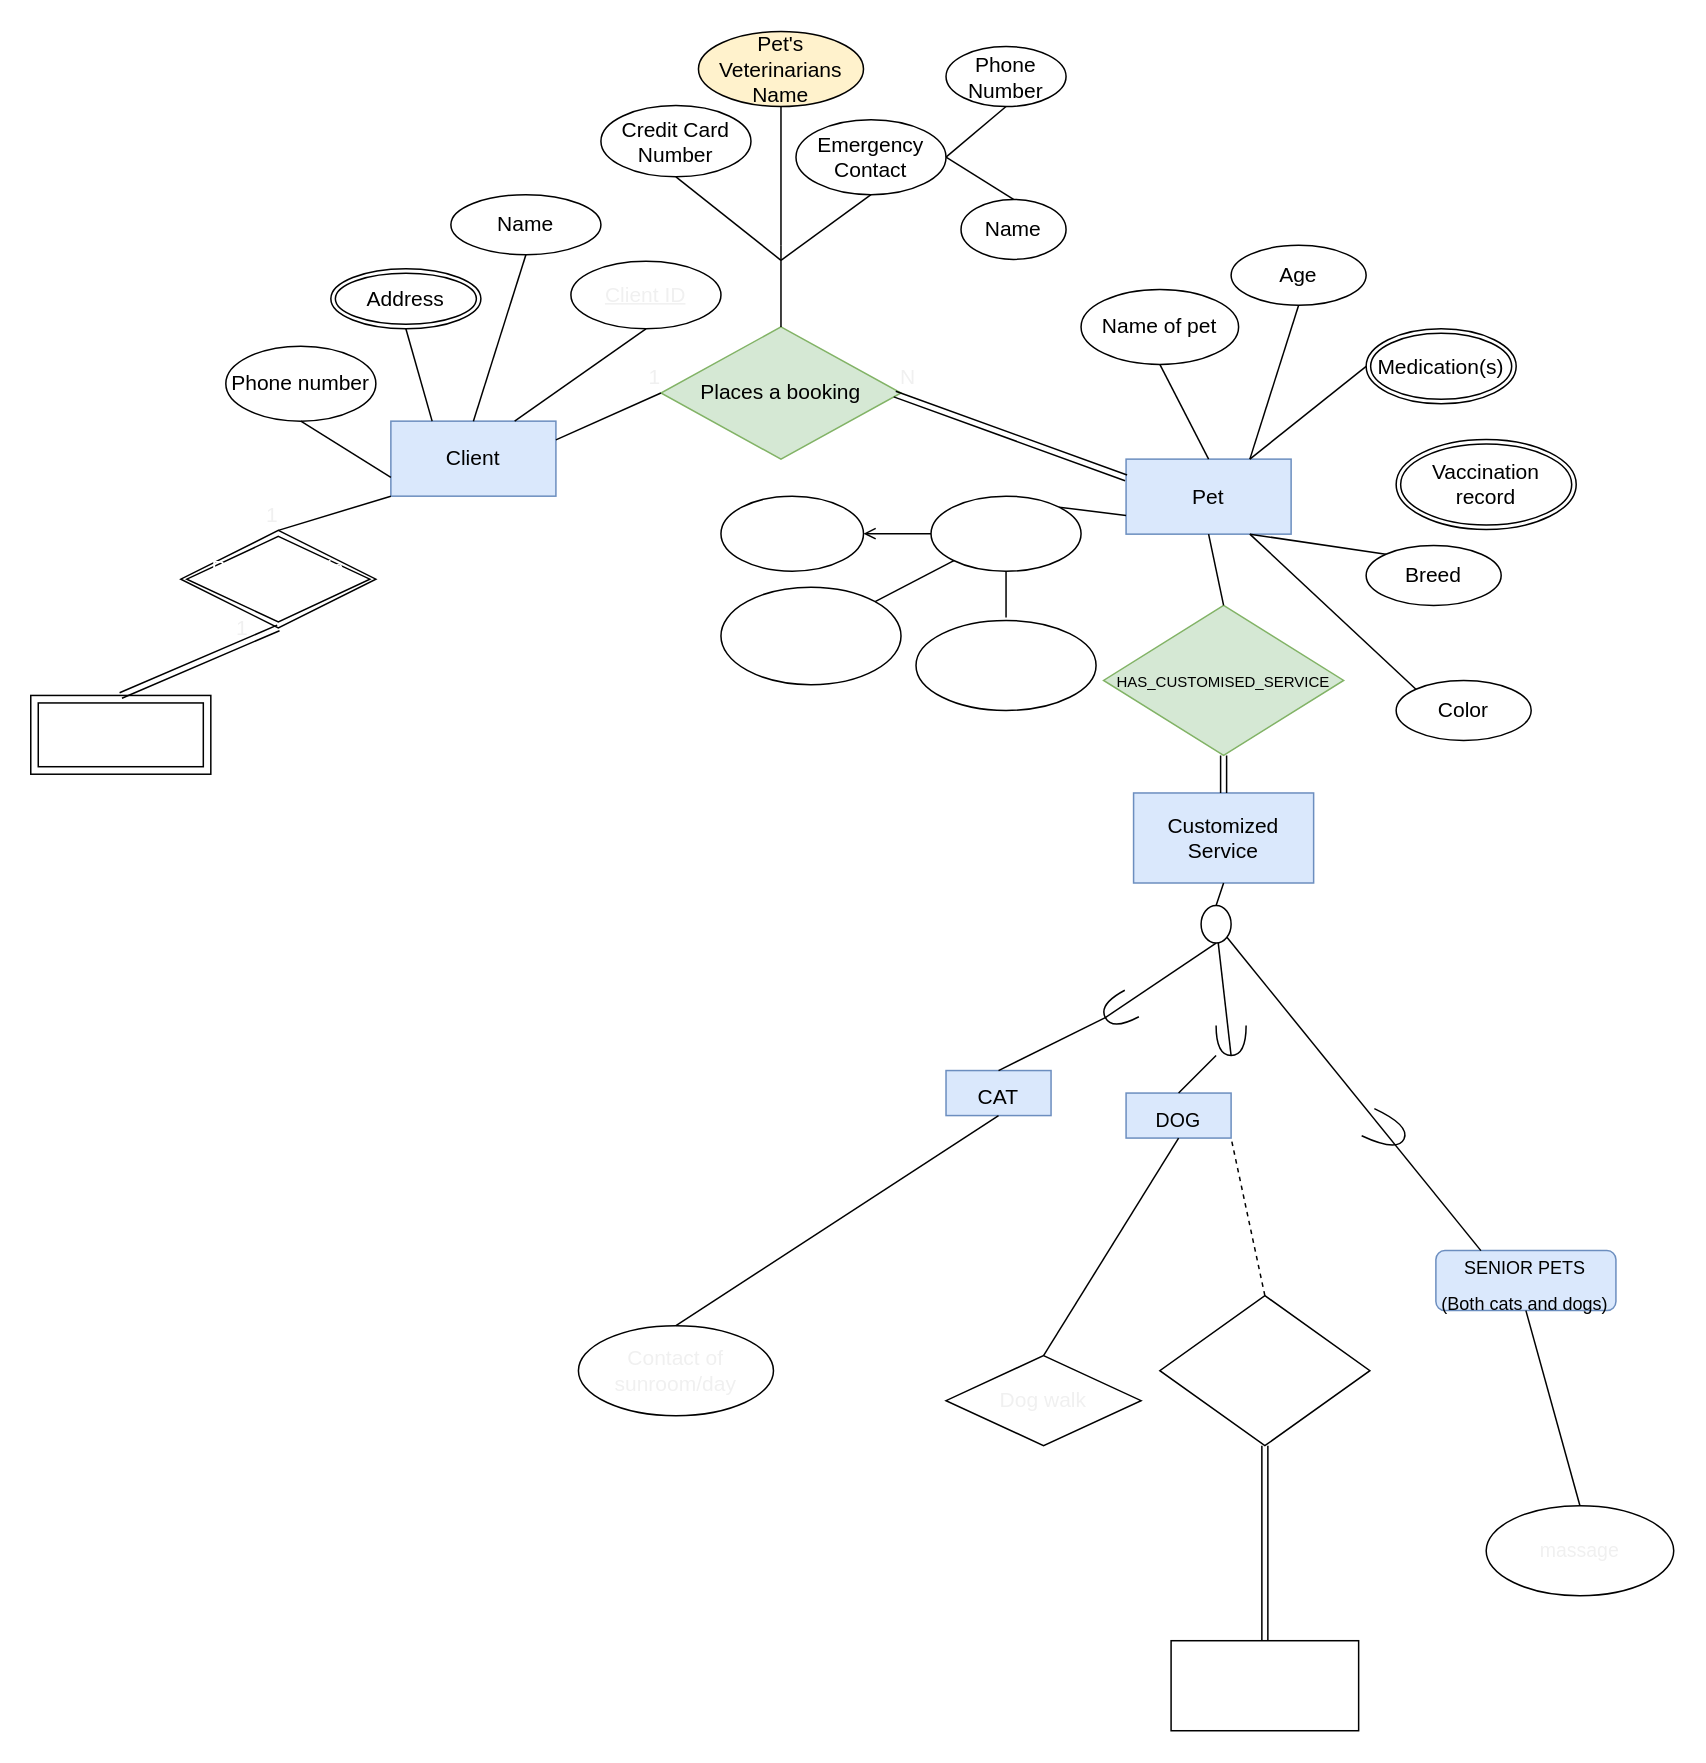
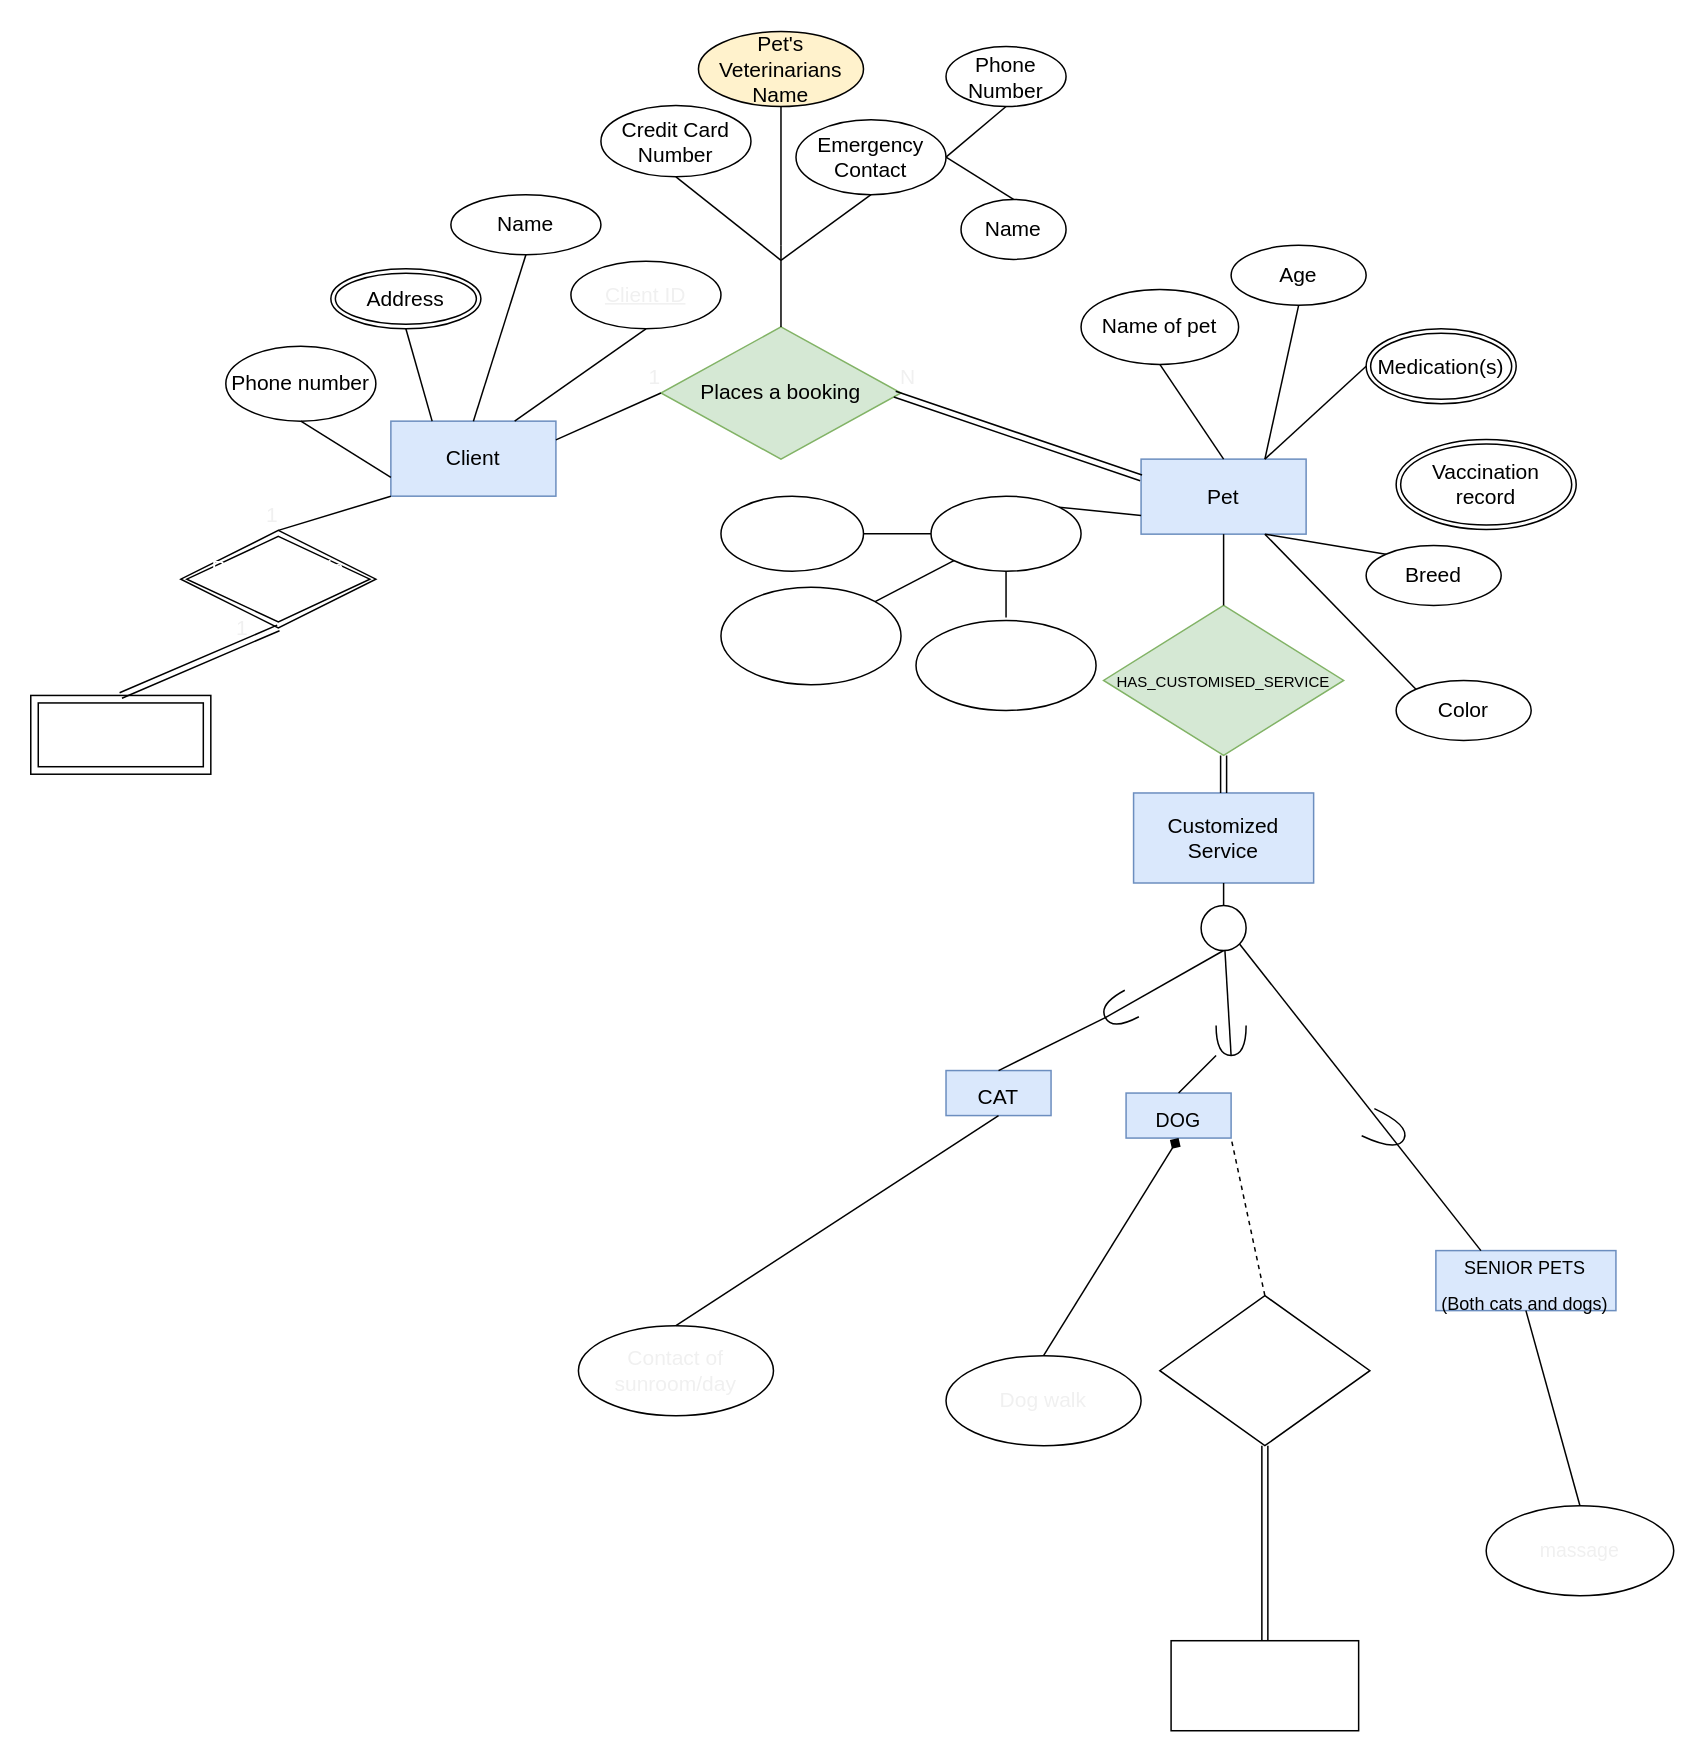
- <mxCell id="19" value="Pet" style="rounded=0;whiteSpace=wrap;html=1;fontSize=14;labelBackgroundColor=none;fillColor=#dae8fc;strokeColor=#6c8ebf;fontColor=#000000;" vertex="1" parent="1"><mxGeometry x="750" y="305.5" width="110" height="50" as="geometry" /></mxCell>
+ <mxCell id="19" value="Pet" style="rounded=0;whiteSpace=wrap;html=1;fontSize=14;labelBackgroundColor=none;fillColor=#dae8fc;strokeColor=#6c8ebf;fontColor=#000000;" vertex="1" parent="1"><mxGeometry x="760" y="305.5" width="110" height="50" as="geometry" /></mxCell>
- <mxCell id="44" value="" style="endArrow=open;html=1;fontSize=14;fontColor=#FFFFFF;entryX=1;entryY=0.5;entryDx=0;entryDy=0;exitX=0;exitY=0.5;exitDx=0;exitDy=0;" edge="1" parent="1" source="38" target="41"><mxGeometry width="50" height="50" relative="1" as="geometry"><mxPoint x="440" y="370.81" as="sourcePoint" /><mxPoint x="490" y="320.81" as="targetPoint" /></mxGeometry></mxCell>
+ <mxCell id="44" value="" style="endArrow=none;html=1;fontSize=14;fontColor=#FFFFFF;entryX=1;entryY=0.5;entryDx=0;entryDy=0;exitX=0;exitY=0.5;exitDx=0;exitDy=0;" edge="1" parent="1" source="38" target="41"><mxGeometry width="50" height="50" relative="1" as="geometry"><mxPoint x="440" y="370.81" as="sourcePoint" /><mxPoint x="490" y="320.81" as="targetPoint" /></mxGeometry></mxCell>
- <mxCell id="81" value="U" style="ellipse;whiteSpace=wrap;html=1;aspect=fixed;labelBackgroundColor=none;fontSize=14;fontColor=#FFFFFF;" vertex="1" parent="1"><mxGeometry x="800" y="603" width="20" height="25" as="geometry" /></mxCell>
+ <mxCell id="81" value="U" style="ellipse;whiteSpace=wrap;html=1;aspect=fixed;labelBackgroundColor=none;fontSize=14;fontColor=#FFFFFF;" vertex="1" parent="1"><mxGeometry x="800" y="603" width="30" height="30" as="geometry" /></mxCell>
- <mxCell id="68" value="" style="endArrow=none;html=1;fontSize=14;fontColor=#FFFFFF;exitX=0.5;exitY=0;exitDx=0;exitDy=0;entryX=0.5;entryY=1;entryDx=0;entryDy=0;" edge="1" parent="1" source="53" target="47"><mxGeometry width="50" height="50" relative="1" as="geometry"><mxPoint x="510" y="573" as="sourcePoint" /><mxPoint x="560" y="523" as="targetPoint" /></mxGeometry></mxCell>
+ <mxCell id="68" value="" style="endArrow=diamond;html=1;fontSize=14;fontColor=#FFFFFF;exitX=0.5;exitY=0;exitDx=0;exitDy=0;entryX=0.5;entryY=1;entryDx=0;entryDy=0;" edge="1" parent="1" source="53" target="47"><mxGeometry width="50" height="50" relative="1" as="geometry"><mxPoint x="510" y="573" as="sourcePoint" /><mxPoint x="560" y="523" as="targetPoint" /></mxGeometry></mxCell>
- <mxCell id="46" value="&lt;font style=&quot;font-size: 12px&quot;&gt;SENIOR PETS&lt;br&gt;(Both cats and dogs)&lt;/font&gt;" style="whiteSpace=wrap;html=1;labelBackgroundColor=none;fontSize=20;fillColor=#dae8fc;strokeColor=#6c8ebf;fontColor=#000000;rounded=1;" vertex="1" parent="1"><mxGeometry x="956.48" y="833" width="120" height="40" as="geometry" /></mxCell>
+ <mxCell id="46" value="&lt;font style=&quot;font-size: 12px&quot;&gt;SENIOR PETS&lt;br&gt;(Both cats and dogs)&lt;/font&gt;" style="rounded=0;whiteSpace=wrap;html=1;labelBackgroundColor=none;fontSize=20;fillColor=#dae8fc;strokeColor=#6c8ebf;fontColor=#000000;" vertex="1" parent="1"><mxGeometry x="956.48" y="833" width="120" height="40" as="geometry" /></mxCell>
- <mxCell id="53" value="&lt;span style=&quot;font-size: 14px&quot;&gt;Dog walk&lt;/span&gt;" style="rhombus;whiteSpace=wrap;html=1;labelBackgroundColor=none;fontSize=13;fontColor=#F0F0F0;" vertex="1" parent="1"><mxGeometry x="630" y="903" width="130" height="60" as="geometry" /></mxCell>
+ <mxCell id="53" value="&lt;span style=&quot;font-size: 14px&quot;&gt;Dog walk&lt;/span&gt;" style="ellipse;whiteSpace=wrap;html=1;labelBackgroundColor=none;fontSize=13;fontColor=#F0F0F0;" vertex="1" parent="1"><mxGeometry x="630" y="903" width="130" height="60" as="geometry" /></mxCell>
